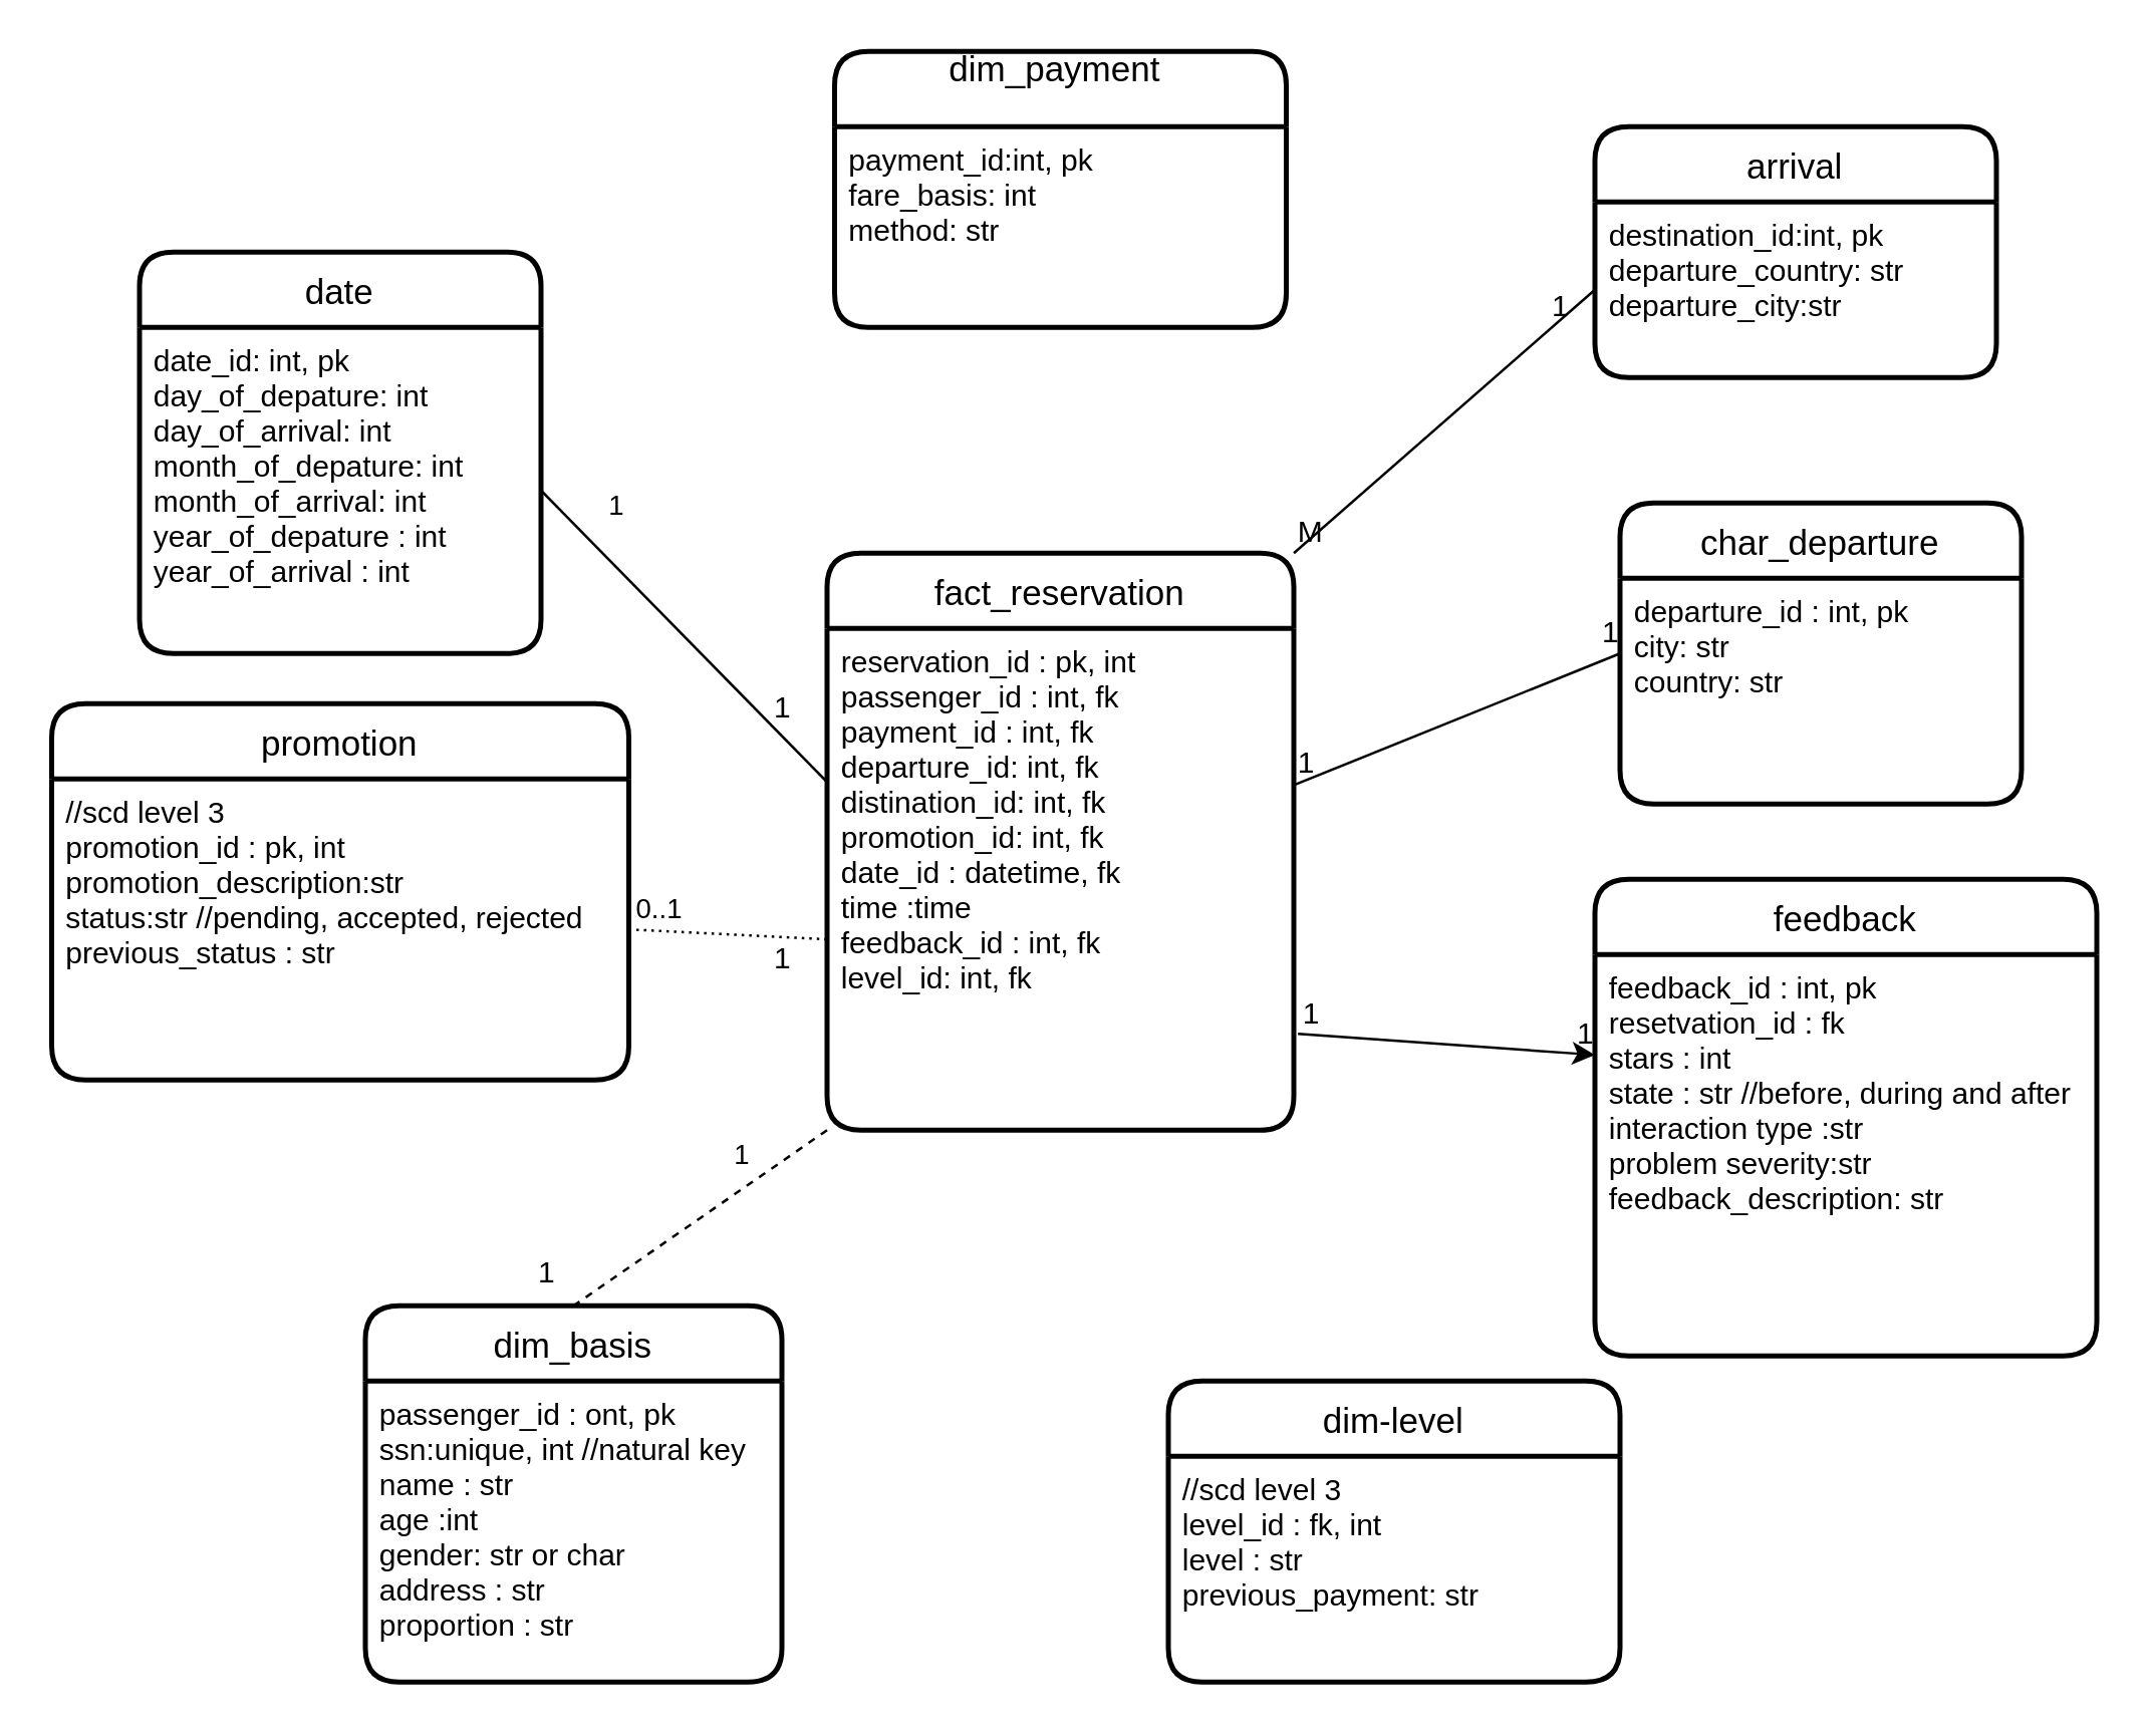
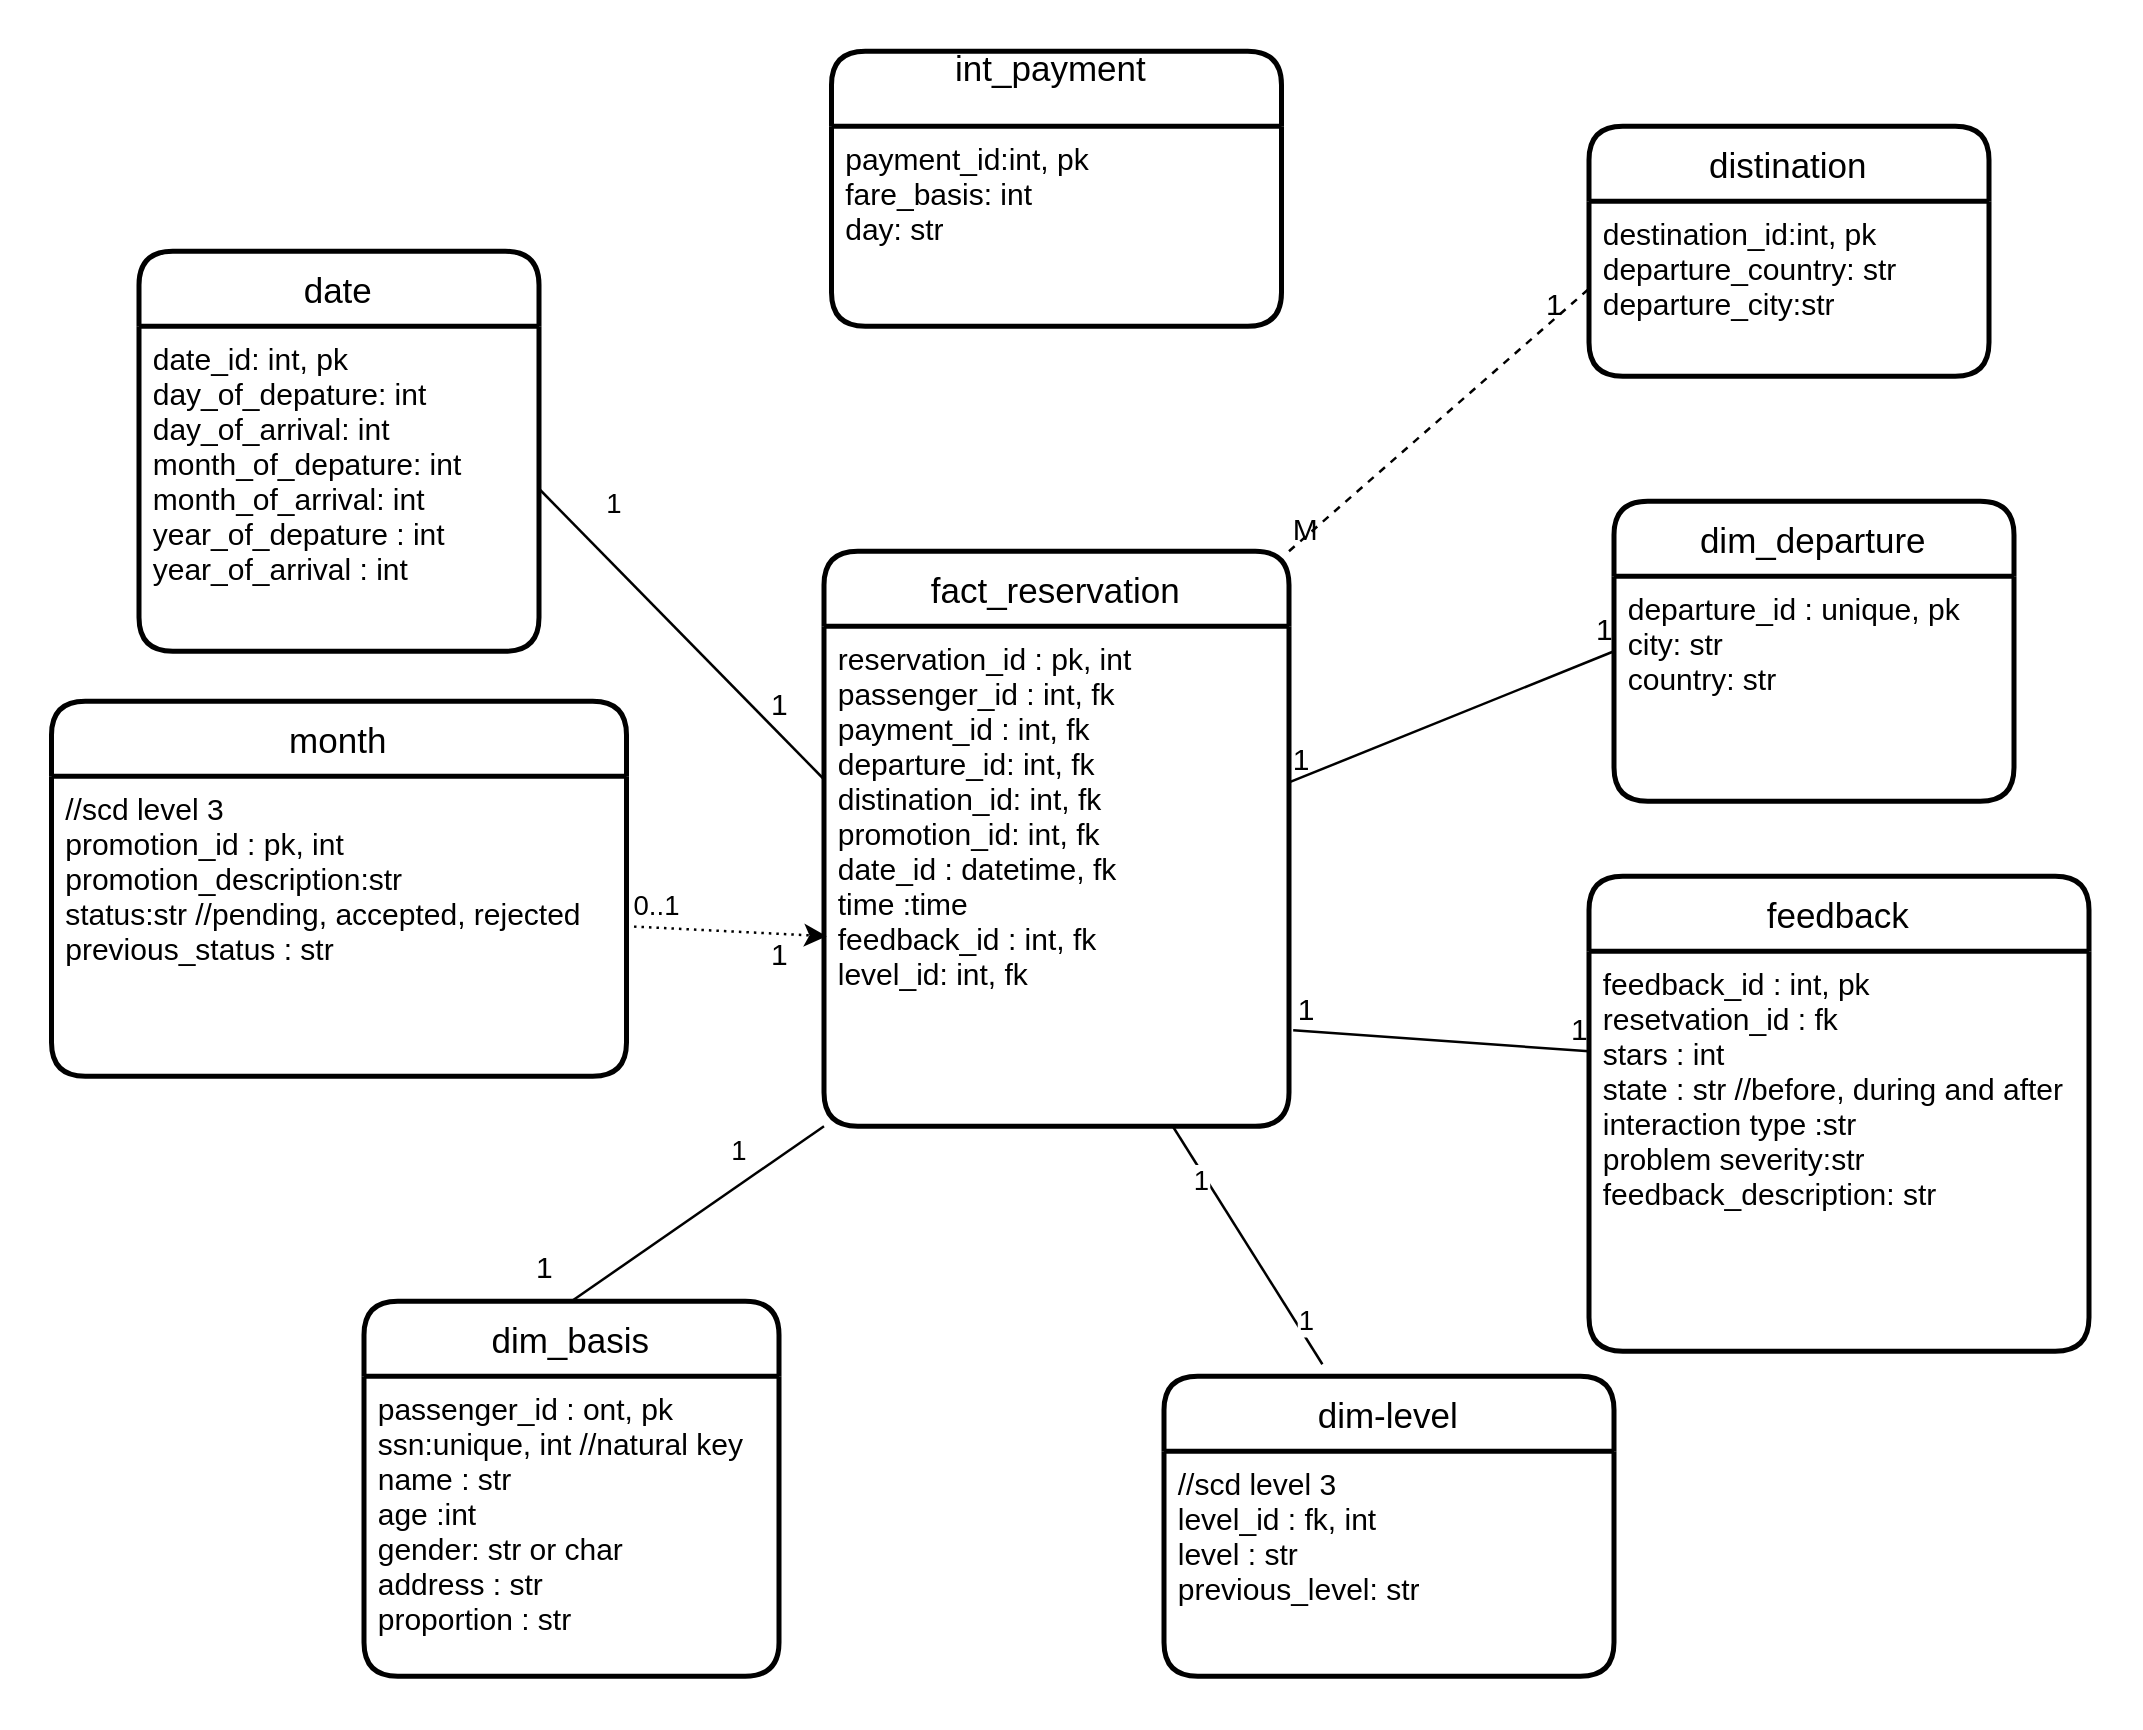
- <mxCell id="6" value="dim_payment &#10;" style="swimlane;childLayout=stackLayout;horizontal=1;startSize=30;horizontalStack=0;rounded=1;fontSize=14;fontStyle=0;strokeWidth=2;resizeParent=0;resizeLast=1;shadow=0;dashed=0;align=center;" parent="1" vertex="1"><mxGeometry x="332" y="20" width="180" height="110" as="geometry" /></mxCell>
+ <mxCell id="6" value="int_payment &#10;" style="swimlane;childLayout=stackLayout;horizontal=1;startSize=30;horizontalStack=0;rounded=1;fontSize=14;fontStyle=0;strokeWidth=2;resizeParent=0;resizeLast=1;shadow=0;dashed=0;align=center;" parent="1" vertex="1"><mxGeometry x="332" y="20" width="180" height="110" as="geometry" /></mxCell>
- <mxCell id="7" value="payment_id:int, pk&#10;fare_basis: int&#10;method: str" style="align=left;strokeColor=none;fillColor=none;spacingLeft=4;fontSize=12;verticalAlign=top;resizable=0;rotatable=0;part=1;" parent="6" vertex="1"><mxGeometry y="30" width="180" height="80" as="geometry" /></mxCell>
+ <mxCell id="7" value="payment_id:int, pk&#10;fare_basis: int&#10;day: str" style="align=left;strokeColor=none;fillColor=none;spacingLeft=4;fontSize=12;verticalAlign=top;resizable=0;rotatable=0;part=1;" parent="6" vertex="1"><mxGeometry y="30" width="180" height="80" as="geometry" /></mxCell>
- <mxCell id="12" value="arrival" style="swimlane;childLayout=stackLayout;horizontal=1;startSize=30;horizontalStack=0;rounded=1;fontSize=14;fontStyle=0;strokeWidth=2;resizeParent=0;resizeLast=1;shadow=0;dashed=0;align=center;" parent="1" vertex="1"><mxGeometry x="635" y="50" width="160" height="100" as="geometry" /></mxCell>
+ <mxCell id="12" value="distination" style="swimlane;childLayout=stackLayout;horizontal=1;startSize=30;horizontalStack=0;rounded=1;fontSize=14;fontStyle=0;strokeWidth=2;resizeParent=0;resizeLast=1;shadow=0;dashed=0;align=center;" parent="1" vertex="1"><mxGeometry x="635" y="50" width="160" height="100" as="geometry" /></mxCell>
- <mxCell id="27" value="" style="endArrow=none;html=1;rounded=0;entryX=0;entryY=0.5;entryDx=0;entryDy=0;exitX=1;exitY=0;exitDx=0;exitDy=0;" parent="1" source="2" target="13" edge="1"><mxGeometry relative="1" as="geometry"><mxPoint x="285" y="320" as="sourcePoint" /><mxPoint x="445" y="320" as="targetPoint" /></mxGeometry></mxCell>
+ <mxCell id="27" value="" style="endArrow=none;html=1;rounded=0;entryX=0;entryY=0.5;entryDx=0;entryDy=0;exitX=1;exitY=0;exitDx=0;exitDy=0;dashed=1;" parent="1" source="2" target="13" edge="1"><mxGeometry relative="1" as="geometry"><mxPoint x="285" y="320" as="sourcePoint" /><mxPoint x="445" y="320" as="targetPoint" /></mxGeometry></mxCell>
- <mxCell id="8" value="char_departure" style="swimlane;childLayout=stackLayout;horizontal=1;startSize=30;horizontalStack=0;rounded=1;fontSize=14;fontStyle=0;strokeWidth=2;resizeParent=0;resizeLast=1;shadow=0;dashed=0;align=center;" parent="1" vertex="1"><mxGeometry x="645" y="200" width="160" height="120" as="geometry" /></mxCell>
+ <mxCell id="8" value="dim_departure" style="swimlane;childLayout=stackLayout;horizontal=1;startSize=30;horizontalStack=0;rounded=1;fontSize=14;fontStyle=0;strokeWidth=2;resizeParent=0;resizeLast=1;shadow=0;dashed=0;align=center;" parent="1" vertex="1"><mxGeometry x="645" y="200" width="160" height="120" as="geometry" /></mxCell>
- <mxCell id="9" value="departure_id : int, pk&#10;city: str&#10;country: str" style="align=left;strokeColor=none;fillColor=none;spacingLeft=4;fontSize=12;verticalAlign=top;resizable=0;rotatable=0;part=1;" parent="8" vertex="1"><mxGeometry y="30" width="160" height="90" as="geometry" /></mxCell>
+ <mxCell id="9" value="departure_id : unique, pk&#10;city: str&#10;country: str" style="align=left;strokeColor=none;fillColor=none;spacingLeft=4;fontSize=12;verticalAlign=top;resizable=0;rotatable=0;part=1;" parent="8" vertex="1"><mxGeometry y="30" width="160" height="90" as="geometry" /></mxCell>
- <mxCell id="14" value="promotion" style="swimlane;childLayout=stackLayout;horizontal=1;startSize=30;horizontalStack=0;rounded=1;fontSize=14;fontStyle=0;strokeWidth=2;resizeParent=0;resizeLast=1;shadow=0;dashed=0;align=center;" parent="1" vertex="1"><mxGeometry x="20" y="280" width="230" height="150" as="geometry" /></mxCell>
+ <mxCell id="14" value="month" style="swimlane;childLayout=stackLayout;horizontal=1;startSize=30;horizontalStack=0;rounded=1;fontSize=14;fontStyle=0;strokeWidth=2;resizeParent=0;resizeLast=1;shadow=0;dashed=0;align=center;" parent="1" vertex="1"><mxGeometry x="20" y="280" width="230" height="150" as="geometry" /></mxCell>
- <mxCell id="21" value="" style="endArrow=none;html=1;rounded=0;dashed=1;dashPattern=1 2;entryX=0.006;entryY=0.62;entryDx=0;entryDy=0;entryPerimeter=0;exitX=1;exitY=0.5;exitDx=0;exitDy=0;" parent="1" source="15" target="3" edge="1"><mxGeometry relative="1" as="geometry"><mxPoint x="225" y="510" as="sourcePoint" /><mxPoint x="385" y="510" as="targetPoint" /><Array as="points" /></mxGeometry></mxCell>
+ <mxCell id="21" value="" style="endArrow=classic;html=1;rounded=0;dashed=1;dashPattern=1 2;entryX=0.006;entryY=0.62;entryDx=0;entryDy=0;entryPerimeter=0;exitX=1;exitY=0.5;exitDx=0;exitDy=0;" parent="1" source="15" target="3" edge="1"><mxGeometry relative="1" as="geometry"><mxPoint x="225" y="510" as="sourcePoint" /><mxPoint x="385" y="510" as="targetPoint" /><Array as="points" /></mxGeometry></mxCell>
- <mxCell id="33" value="" style="endArrow=classic;html=1;rounded=0;entryX=0;entryY=0.25;entryDx=0;entryDy=0;exitX=1.009;exitY=0.808;exitDx=0;exitDy=0;exitPerimeter=0;" parent="1" source="3" target="17" edge="1"><mxGeometry relative="1" as="geometry"><mxPoint x="285" y="320" as="sourcePoint" /><mxPoint x="445" y="320" as="targetPoint" /></mxGeometry></mxCell>
+ <mxCell id="33" value="" style="endArrow=none;html=1;rounded=0;entryX=0;entryY=0.25;entryDx=0;entryDy=0;exitX=1.009;exitY=0.808;exitDx=0;exitDy=0;exitPerimeter=0;" parent="1" source="3" target="17" edge="1"><mxGeometry relative="1" as="geometry"><mxPoint x="285" y="320" as="sourcePoint" /><mxPoint x="445" y="320" as="targetPoint" /></mxGeometry></mxCell>
- <mxCell id="24" value="" style="endArrow=none;html=1;rounded=0;entryX=0.5;entryY=0;entryDx=0;entryDy=0;exitX=0;exitY=1;exitDx=0;exitDy=0;dashed=1;" parent="1" source="3" target="4" edge="1"><mxGeometry relative="1" as="geometry"><mxPoint x="285" y="420" as="sourcePoint" /><mxPoint x="445" y="420" as="targetPoint" /></mxGeometry></mxCell>
+ <mxCell id="24" value="" style="endArrow=none;html=1;rounded=0;entryX=0.5;entryY=0;entryDx=0;entryDy=0;exitX=0;exitY=1;exitDx=0;exitDy=0;" parent="1" source="3" target="4" edge="1"><mxGeometry relative="1" as="geometry"><mxPoint x="285" y="420" as="sourcePoint" /><mxPoint x="445" y="420" as="targetPoint" /></mxGeometry></mxCell>
+ <mxCell id="38" value="" style="endArrow=none;html=1;rounded=0;exitX=0.75;exitY=1;exitDx=0;exitDy=0;entryX=0.352;entryY=-0.04;entryDx=0;entryDy=0;entryPerimeter=0;" parent="1" source="3" target="36" edge="1"><mxGeometry relative="1" as="geometry"><mxPoint x="462.289" y="440" as="sourcePoint" /><mxPoint x="515" y="555" as="targetPoint" /></mxGeometry></mxCell>
+ <mxCell id="39" value="1" style="edgeLabel;html=1;align=center;verticalAlign=middle;resizable=0;points=[];" parent="38" vertex="1" connectable="0"><mxGeometry x="-0.571" y="-2" relative="1" as="geometry"><mxPoint as="offset" /></mxGeometry></mxCell>
+ <mxCell id="40" value="1" style="edgeLabel;html=1;align=center;verticalAlign=middle;resizable=0;points=[];" parent="38" vertex="1" connectable="0"><mxGeometry x="0.674" y="3" relative="1" as="geometry"><mxPoint as="offset" /></mxGeometry></mxCell>
- <mxCell id="37" value="//scd level 3&#10;level_id : fk, int&#10;level : str&#10;previous_payment: str&#10;" style="align=left;strokeColor=none;fillColor=none;spacingLeft=4;fontSize=12;verticalAlign=top;resizable=0;rotatable=0;part=1;" parent="36" vertex="1"><mxGeometry y="30" width="180" height="90" as="geometry" /></mxCell>
+ <mxCell id="37" value="//scd level 3&#10;level_id : fk, int&#10;level : str&#10;previous_level: str&#10;" style="align=left;strokeColor=none;fillColor=none;spacingLeft=4;fontSize=12;verticalAlign=top;resizable=0;rotatable=0;part=1;" parent="36" vertex="1"><mxGeometry y="30" width="180" height="90" as="geometry" /></mxCell>
